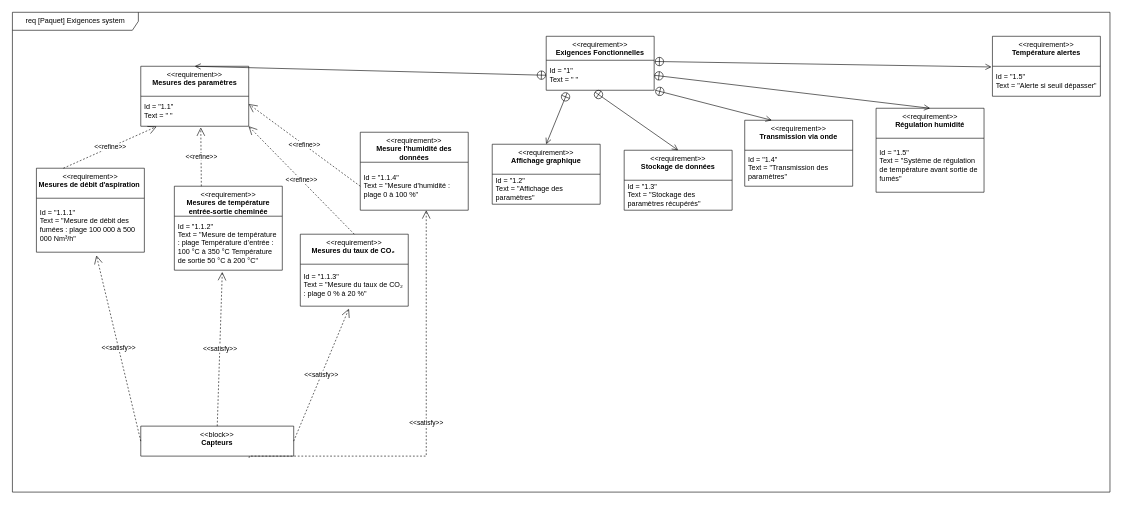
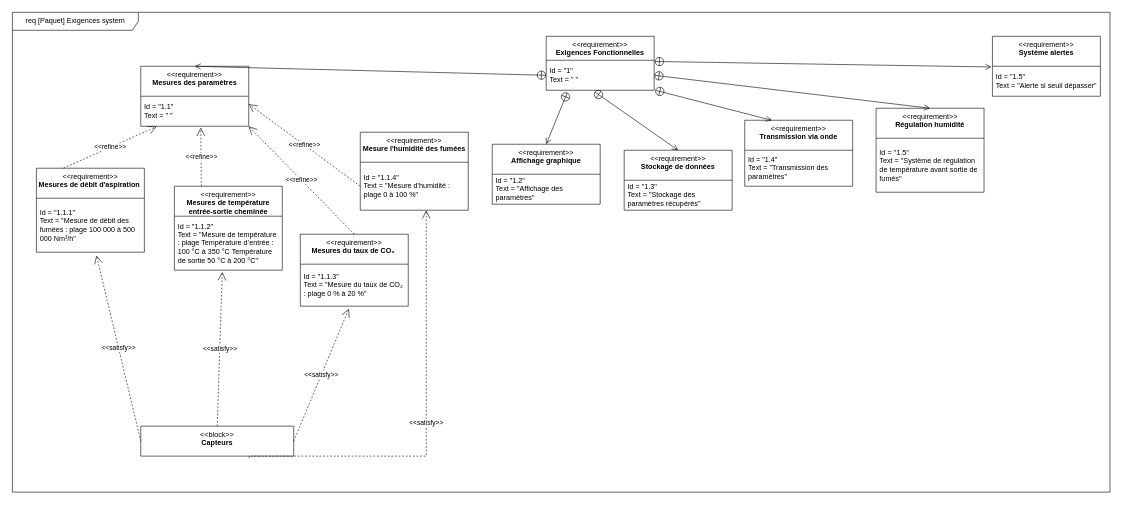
- <mxCell id="15" value="&amp;lt;&amp;lt;requirement&amp;gt;&amp;gt;&lt;br&gt;&lt;b&gt;Température alertes&lt;/b&gt;" style="swimlane;fontStyle=0;align=center;verticalAlign=top;childLayout=stackLayout;horizontal=1;startSize=50;horizontalStack=0;resizeParent=1;resizeParentMax=0;resizeLast=0;collapsible=0;marginBottom=0;html=1;whiteSpace=wrap;" parent="2" vertex="1"><mxGeometry x="1634" y="40" width="180" height="100" as="geometry" /></mxCell>
+ <mxCell id="15" value="&amp;lt;&amp;lt;requirement&amp;gt;&amp;gt;&lt;br&gt;&lt;b&gt;Système alertes&lt;/b&gt;" style="swimlane;fontStyle=0;align=center;verticalAlign=top;childLayout=stackLayout;horizontal=1;startSize=50;horizontalStack=0;resizeParent=1;resizeParentMax=0;resizeLast=0;collapsible=0;marginBottom=0;html=1;whiteSpace=wrap;" parent="2" vertex="1"><mxGeometry x="1634" y="40" width="180" height="100" as="geometry" /></mxCell>
- <mxCell id="36" value="&amp;lt;&amp;lt;requirement&amp;gt;&amp;gt;&lt;br&gt;&lt;b&gt;Mesure l'humidité des données&lt;/b&gt;" style="swimlane;fontStyle=0;align=center;verticalAlign=top;childLayout=stackLayout;horizontal=1;startSize=50;horizontalStack=0;resizeParent=1;resizeParentMax=0;resizeLast=0;collapsible=0;marginBottom=0;html=1;whiteSpace=wrap;" parent="2" vertex="1"><mxGeometry x="580" y="200" width="180" height="130" as="geometry" /></mxCell>
+ <mxCell id="36" value="&amp;lt;&amp;lt;requirement&amp;gt;&amp;gt;&lt;br&gt;&lt;b&gt;Mesure l'humidité des fumées&lt;/b&gt;" style="swimlane;fontStyle=0;align=center;verticalAlign=top;childLayout=stackLayout;horizontal=1;startSize=50;horizontalStack=0;resizeParent=1;resizeParentMax=0;resizeLast=0;collapsible=0;marginBottom=0;html=1;whiteSpace=wrap;" parent="2" vertex="1"><mxGeometry x="580" y="200" width="180" height="130" as="geometry" /></mxCell>
